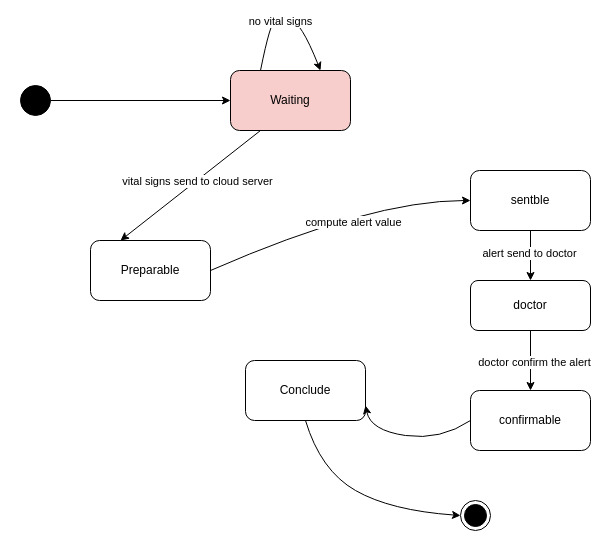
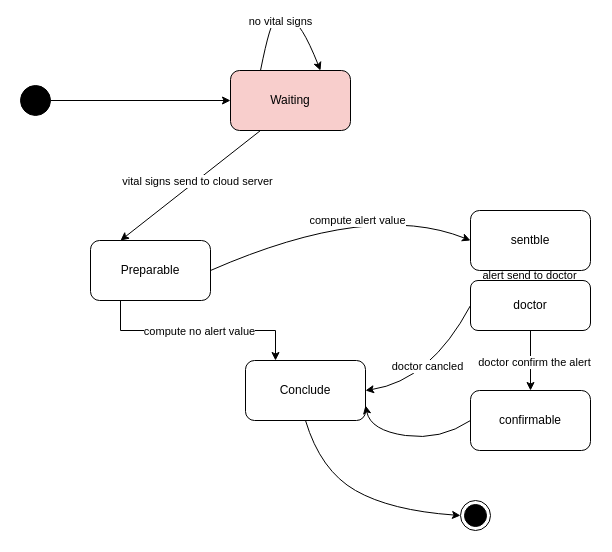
- <mxCell id="14" value="sentble" style="rounded=1;whiteSpace=wrap;html=1;" vertex="1" parent="1"><mxGeometry x="470" y="170" width="120" height="60" as="geometry" /></mxCell>
+ <mxCell id="14" value="sentble" style="rounded=1;whiteSpace=wrap;html=1;" vertex="1" parent="1"><mxGeometry x="470" y="210" width="120" height="60" as="geometry" /></mxCell>
+ <mxCell id="3" style="edgeStyle=orthogonalEdgeStyle;rounded=0;orthogonalLoop=1;jettySize=auto;html=1;exitX=0.25;exitY=1;exitDx=0;exitDy=0;entryX=0.25;entryY=0;entryDx=0;entryDy=0;" edge="1" parent="1" source="5" target="6"><mxGeometry relative="1" as="geometry" /></mxCell>
+ <mxCell id="4" value="compute no alert value" style="edgeLabel;html=1;align=center;verticalAlign=middle;resizable=0;points=[];" vertex="1" connectable="0" parent="3"><mxGeometry relative="1" as="geometry"><mxPoint as="offset" /></mxGeometry></mxCell>
+ <mxCell id="23" value="" style="curved=1;endArrow=classic;html=1;rounded=0;exitX=0;exitY=0.5;exitDx=0;exitDy=0;entryX=1;entryY=0.5;entryDx=0;entryDy=0;" edge="1" parent="1" source="22" target="6"><mxGeometry width="50" height="50" relative="1" as="geometry"><mxPoint x="470" y="320" as="sourcePoint" /><mxPoint x="350" y="390" as="targetPoint" /><Array as="points"><mxPoint x="430" y="380" /></Array></mxGeometry></mxCell>
+ <mxCell id="24" value="doctor cancled" style="edgeLabel;html=1;align=center;verticalAlign=middle;resizable=0;points=[];" vertex="1" connectable="0" parent="23"><mxGeometry x="0.136" y="-15" relative="1" as="geometry"><mxPoint as="offset" /></mxGeometry></mxCell>
